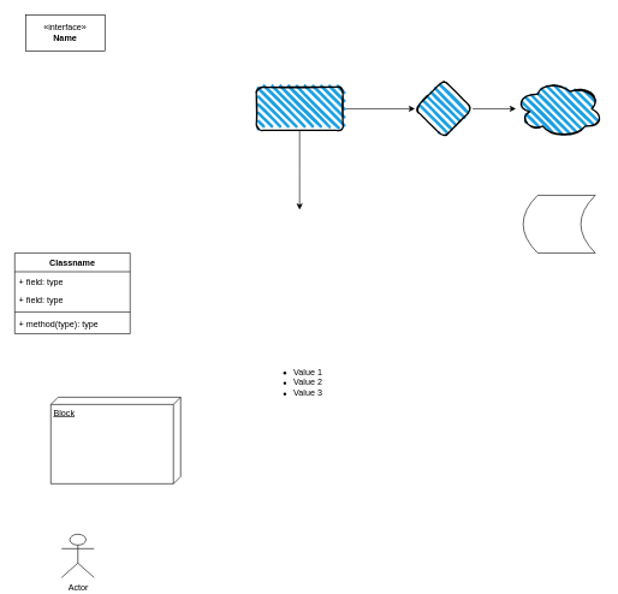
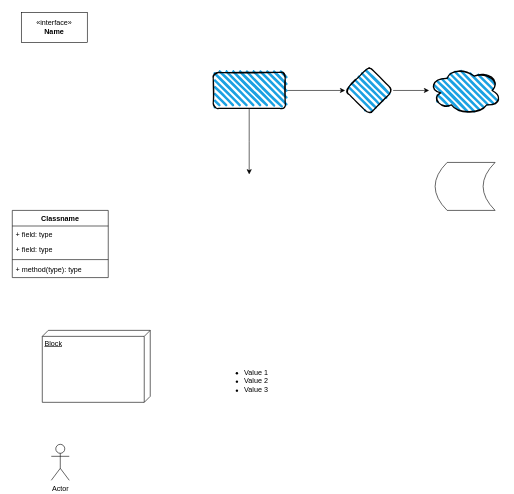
- <mxCell id="15" value="&lt;ul&gt;&lt;li&gt;Value 1&lt;/li&gt;&lt;li&gt;Value 2&lt;/li&gt;&lt;li&gt;Value 3&lt;/li&gt;&lt;/ul&gt;" style="text;strokeColor=none;fillColor=none;html=1;whiteSpace=wrap;verticalAlign=middle;overflow=hidden;" vertex="1" parent="1"><mxGeometry x="365" y="490" width="100" height="80" as="geometry" /></mxCell>
+ <mxCell id="15" value="&lt;ul&gt;&lt;li&gt;Value 1&lt;/li&gt;&lt;li&gt;Value 2&lt;/li&gt;&lt;li&gt;Value 3&lt;/li&gt;&lt;/ul&gt;" style="text;strokeColor=none;fillColor=none;html=1;whiteSpace=wrap;verticalAlign=middle;overflow=hidden;" vertex="1" parent="1"><mxGeometry x="365" y="595" width="100" height="80" as="geometry" /></mxCell>
- <mxCell id="16" value="Actor" style="shape=umlActor;verticalLabelPosition=bottom;verticalAlign=top;html=1;outlineConnect=0;" vertex="1" parent="1"><mxGeometry x="85" y="740" width="45" height="60" as="geometry" /></mxCell>
+ <mxCell id="16" value="Actor" style="shape=umlActor;verticalLabelPosition=bottom;verticalAlign=top;html=1;outlineConnect=0;" vertex="1" parent="1"><mxGeometry x="85" y="740" width="30" height="60" as="geometry" /></mxCell>
